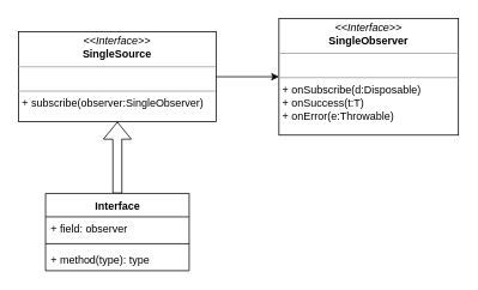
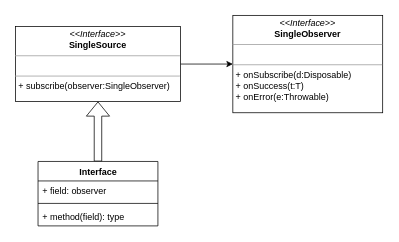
- <mxCell id="9" value="+ method(type): type" style="text;strokeColor=none;fillColor=none;align=left;verticalAlign=top;spacingLeft=4;spacingRight=4;overflow=hidden;rotatable=0;points=[[0,0.5],[1,0.5]];portConstraint=eastwest;" vertex="1" parent="6"><mxGeometry y="60" width="160" height="26" as="geometry" /></mxCell>
+ <mxCell id="9" value="+ method(field): type" style="text;strokeColor=none;fillColor=none;align=left;verticalAlign=top;spacingLeft=4;spacingRight=4;overflow=hidden;rotatable=0;points=[[0,0.5],[1,0.5]];portConstraint=eastwest;" vertex="1" parent="6"><mxGeometry y="60" width="160" height="26" as="geometry" /></mxCell>
